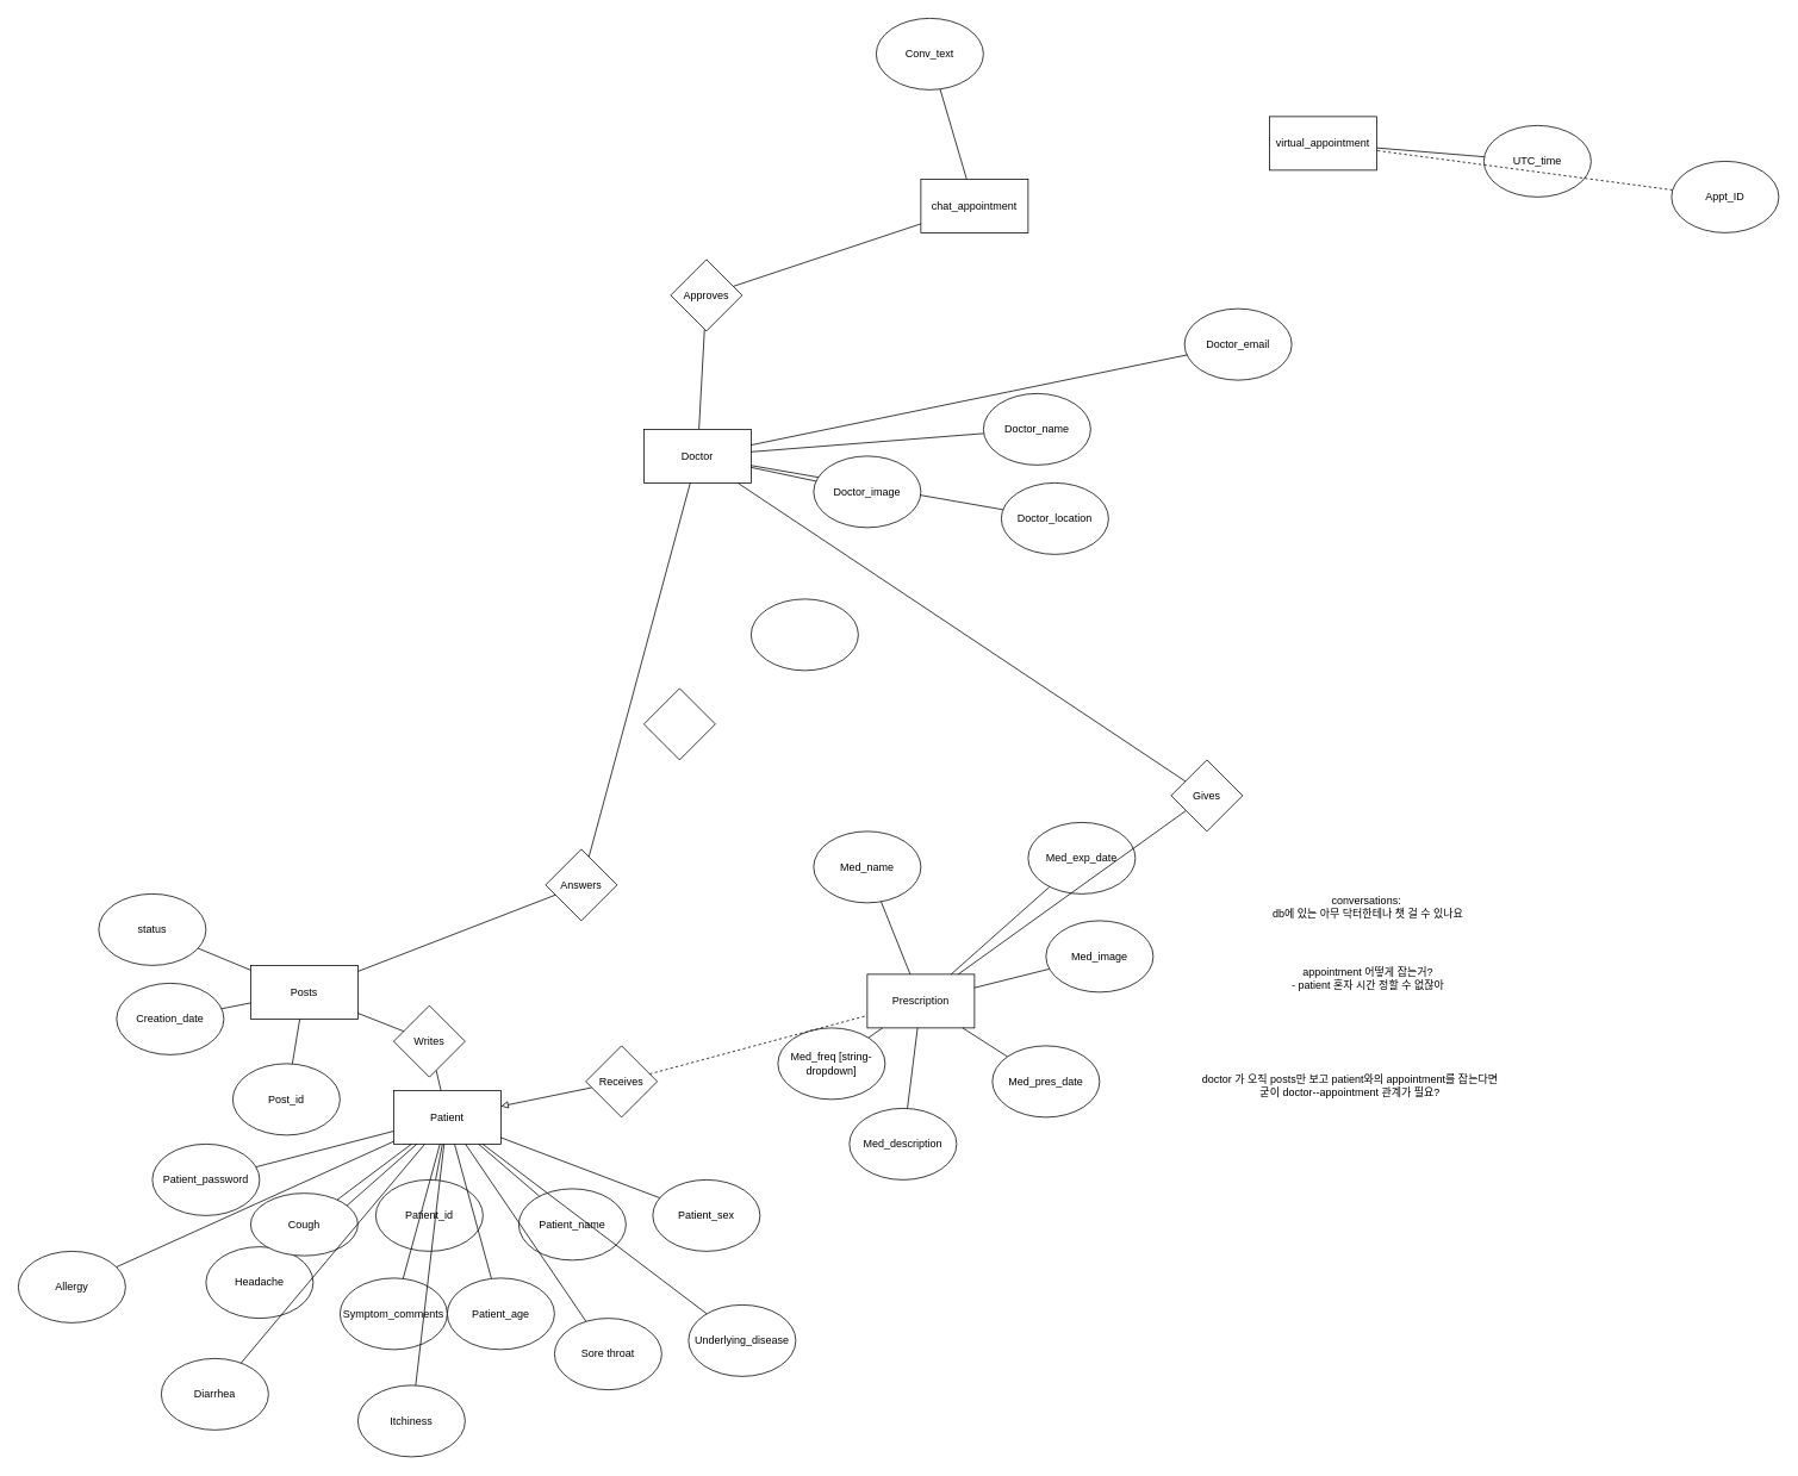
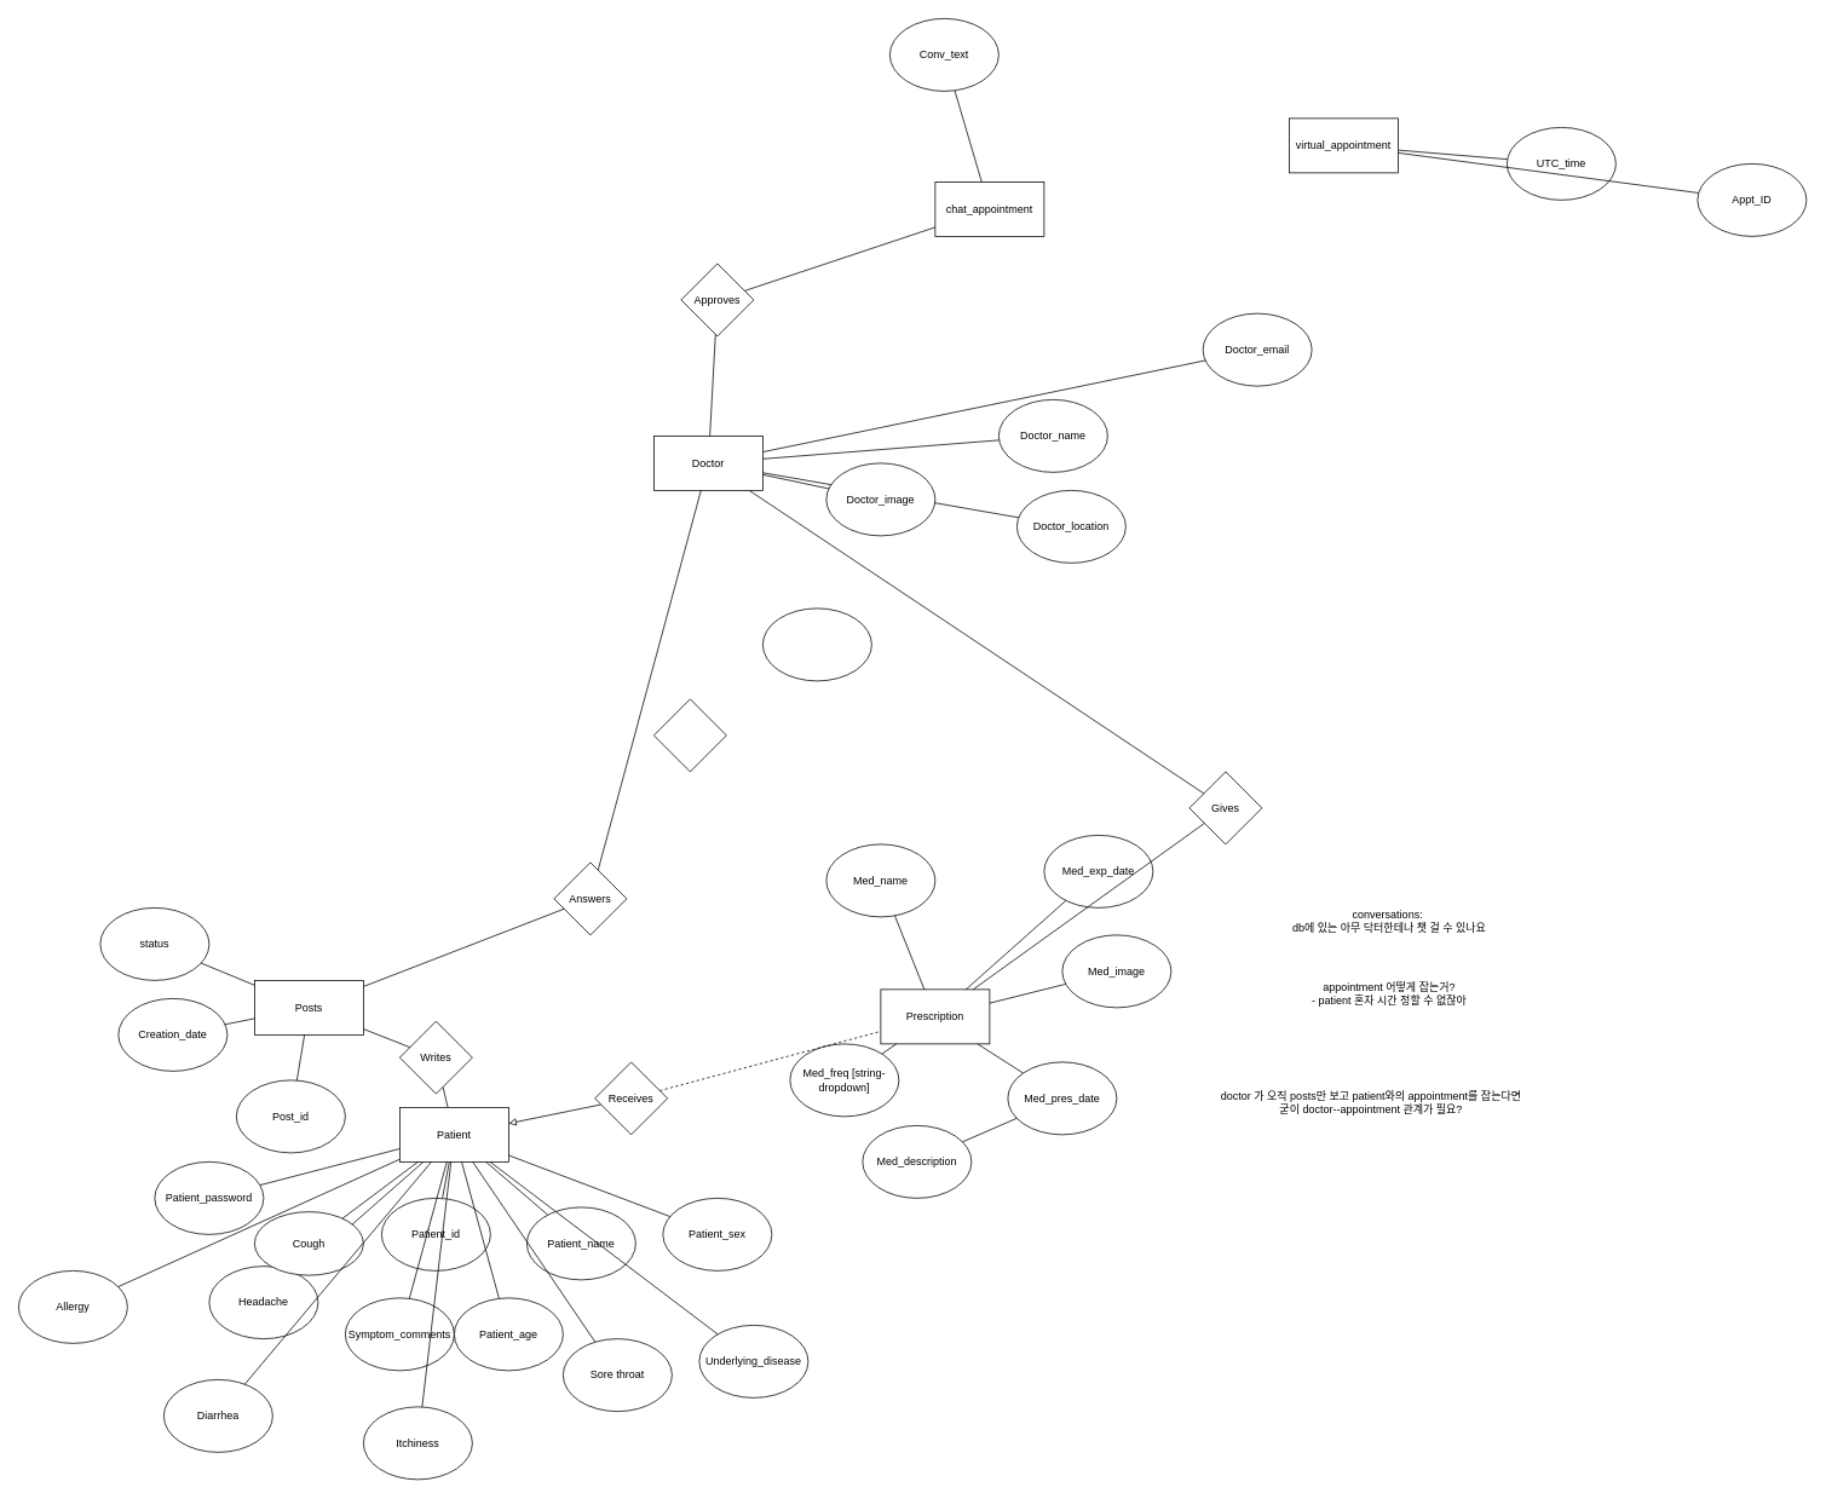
- <mxCell id="64" style="edgeStyle=none;rounded=0;orthogonalLoop=1;jettySize=auto;html=1;endArrow=none;endFill=0;dashed=1;" parent="1" source="65" target="6" edge="1"><mxGeometry relative="1" as="geometry" /></mxCell>
+ <mxCell id="64" style="edgeStyle=none;rounded=0;orthogonalLoop=1;jettySize=auto;html=1;endArrow=none;endFill=0;" parent="1" source="65" target="6" edge="1"><mxGeometry relative="1" as="geometry" /></mxCell>
- <mxCell id="60" style="edgeStyle=none;rounded=0;orthogonalLoop=1;jettySize=auto;html=1;endArrow=none;endFill=0;" parent="1" source="61" target="5" edge="1"><mxGeometry relative="1" as="geometry" /></mxCell>
+ <mxCell id="60" style="edgeStyle=none;rounded=0;orthogonalLoop=1;jettySize=auto;html=1;endArrow=none;endFill=0;" parent="1" source="61" target="55" edge="1"><mxGeometry relative="1" as="geometry" /></mxCell>
